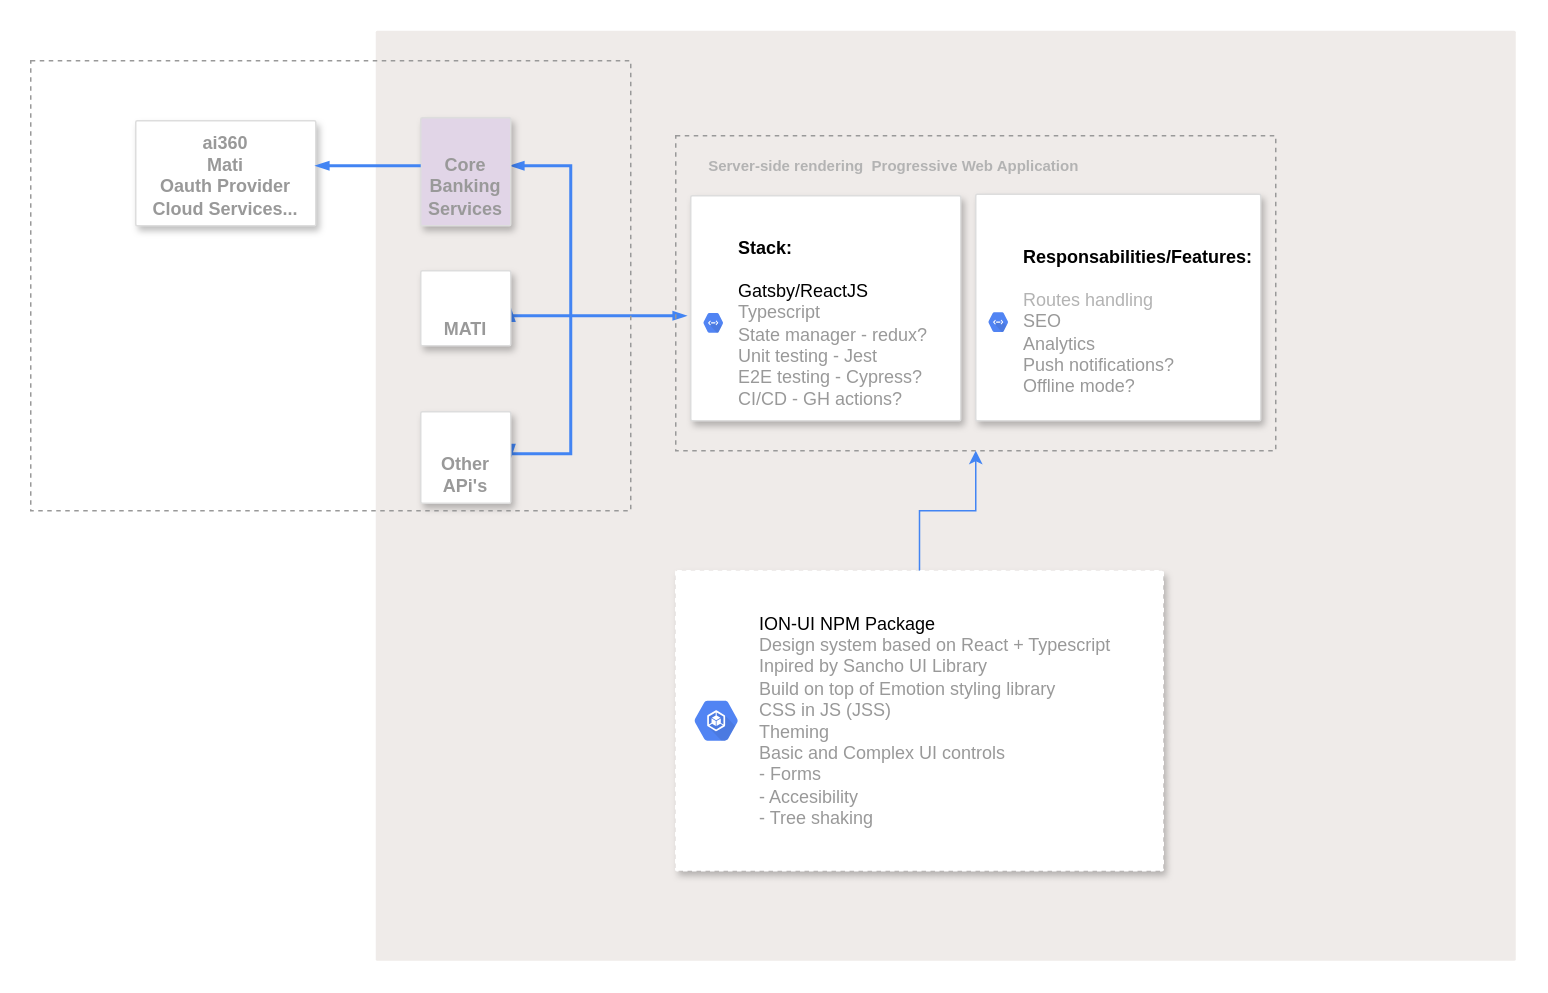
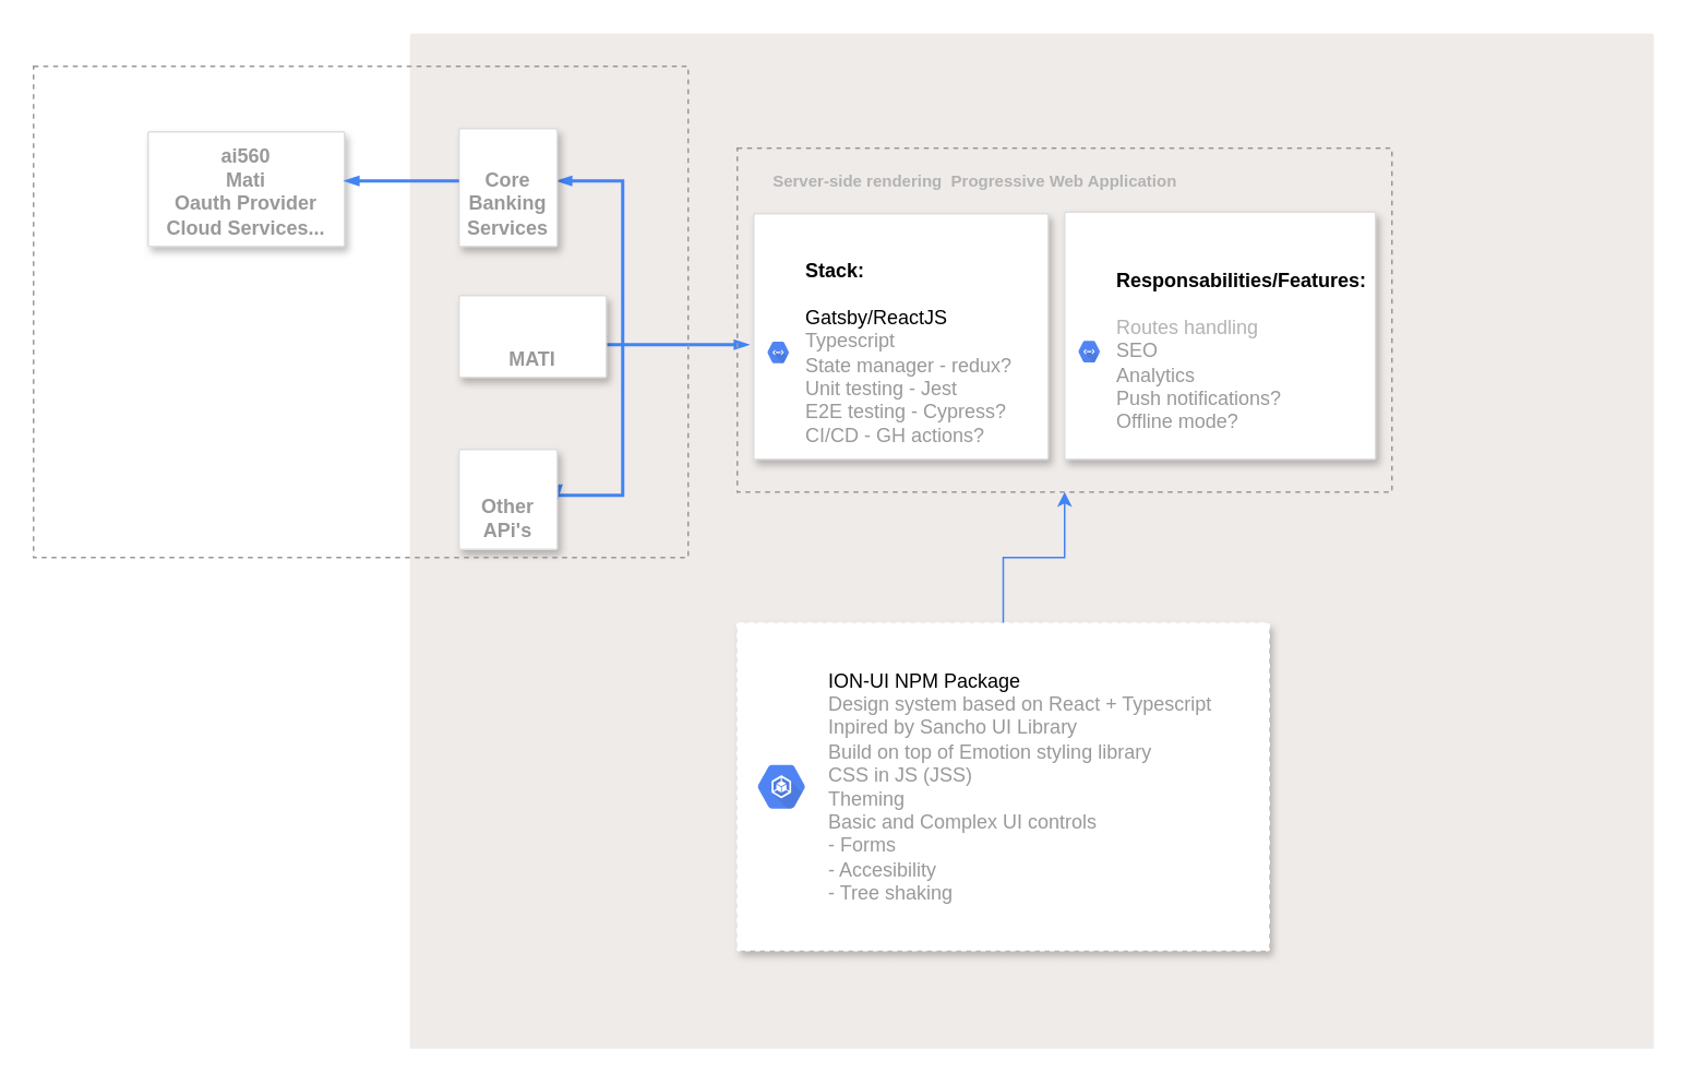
- <mxCell id="7" value="Core Banking Services" style="strokeColor=#dddddd;fillColor=#e1d5e7;shadow=1;strokeWidth=1;rounded=1;absoluteArcSize=1;arcSize=2;labelPosition=center;verticalLabelPosition=middle;align=center;verticalAlign=bottom;spacingLeft=0;fontColor=#999999;fontSize=12;whiteSpace=wrap;spacingBottom=2;html=1;fontStyle=1;" parent="1" vertex="1"><mxGeometry x="280" y="78" width="60" height="72" as="geometry" /></mxCell>
+ <mxCell id="7" value="Core Banking Services" style="strokeColor=#dddddd;fillColor=#ffffff;shadow=1;strokeWidth=1;rounded=1;absoluteArcSize=1;arcSize=2;labelPosition=center;verticalLabelPosition=middle;align=center;verticalAlign=bottom;spacingLeft=0;fontColor=#999999;fontSize=12;whiteSpace=wrap;spacingBottom=2;html=1;fontStyle=1" parent="1" vertex="1"><mxGeometry x="280" y="78" width="60" height="72" as="geometry" /></mxCell>
- <mxCell id="11" value="ai360&lt;br&gt;Mati&lt;br&gt;Oauth Provider&lt;br&gt;Cloud Services..." style="strokeColor=#dddddd;fillColor=#ffffff;shadow=1;strokeWidth=1;rounded=1;absoluteArcSize=1;arcSize=2;labelPosition=center;verticalLabelPosition=middle;align=center;verticalAlign=bottom;spacingLeft=0;fontColor=#999999;fontSize=12;whiteSpace=wrap;spacingBottom=2;html=1;fontStyle=1" vertex="1" parent="1"><mxGeometry x="90" y="80" width="120" height="70" as="geometry" /></mxCell>
+ <mxCell id="11" value="ai560&lt;br&gt;Mati&lt;br&gt;Oauth Provider&lt;br&gt;Cloud Services..." style="strokeColor=#dddddd;fillColor=#ffffff;shadow=1;strokeWidth=1;rounded=1;absoluteArcSize=1;arcSize=2;labelPosition=center;verticalLabelPosition=middle;align=center;verticalAlign=bottom;spacingLeft=0;fontColor=#999999;fontSize=12;whiteSpace=wrap;spacingBottom=2;html=1;fontStyle=1" vertex="1" parent="1"><mxGeometry x="90" y="80" width="120" height="70" as="geometry" /></mxCell>
- <mxCell id="8" value="MATI" style="strokeColor=#dddddd;fillColor=#ffffff;shadow=1;strokeWidth=1;rounded=1;absoluteArcSize=1;arcSize=2;labelPosition=center;verticalLabelPosition=middle;align=center;verticalAlign=bottom;spacingLeft=0;fontColor=#999999;fontSize=12;whiteSpace=wrap;spacingBottom=2;html=1;fontStyle=1" parent="1" vertex="1"><mxGeometry x="280" y="180" width="60" height="50" as="geometry" /></mxCell>
+ <mxCell id="8" value="MATI" style="strokeColor=#dddddd;fillColor=#ffffff;shadow=1;strokeWidth=1;rounded=1;absoluteArcSize=1;arcSize=2;labelPosition=center;verticalLabelPosition=middle;align=center;verticalAlign=bottom;spacingLeft=0;fontColor=#999999;fontSize=12;whiteSpace=wrap;spacingBottom=2;html=1;fontStyle=1" parent="1" vertex="1"><mxGeometry x="280" y="180" width="90" height="50" as="geometry" /></mxCell>
